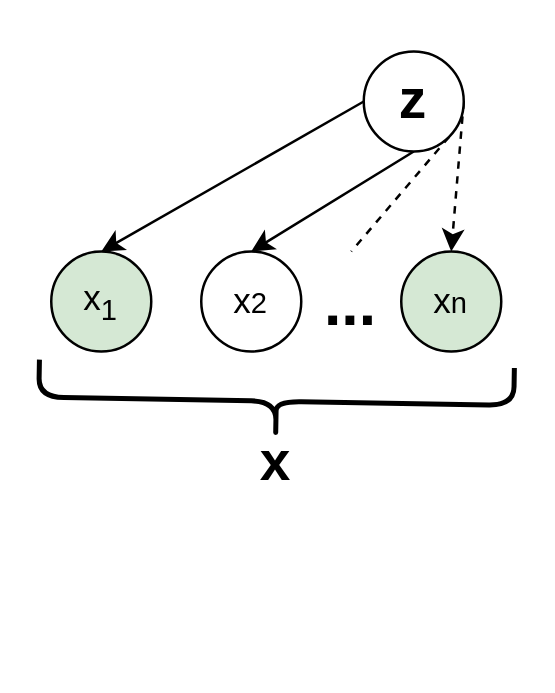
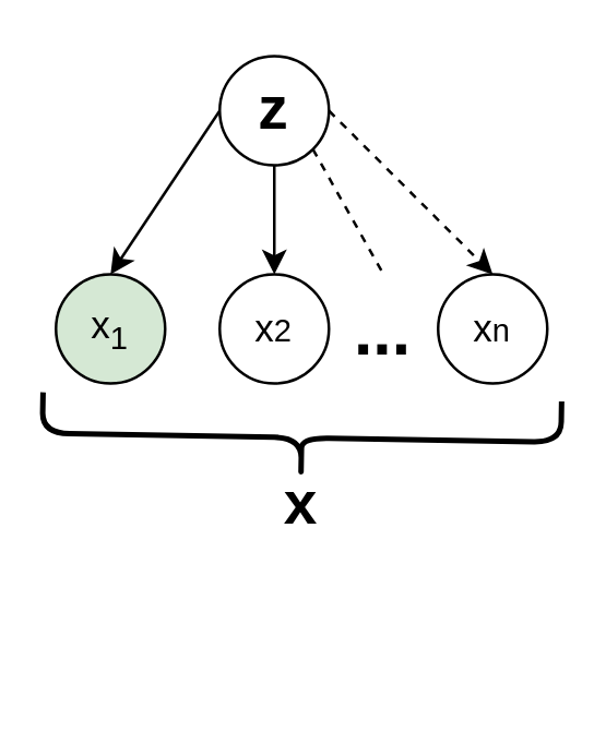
- <mxCell id="6" value="&lt;b&gt;&lt;font style=&quot;font-size: 22px&quot;&gt;z&lt;/font&gt;&lt;/b&gt;" style="ellipse;whiteSpace=wrap;html=1;aspect=fixed;" vertex="1" parent="1"><mxGeometry x="145" y="20" width="40" height="40" as="geometry" /></mxCell>
+ <mxCell id="6" value="&lt;b&gt;&lt;font style=&quot;font-size: 22px&quot;&gt;z&lt;/font&gt;&lt;/b&gt;" style="ellipse;whiteSpace=wrap;html=1;aspect=fixed;" vertex="1" parent="1"><mxGeometry x="80" y="20" width="40" height="40" as="geometry" /></mxCell>
- <mxCell id="9" value="&lt;span style=&quot;font-size: 14px&quot;&gt;x&lt;/span&gt;&lt;span style=&quot;font-size: 11.667px&quot;&gt;n&lt;/span&gt;" style="ellipse;whiteSpace=wrap;html=1;aspect=fixed;fillColor=#d5e8d4;" vertex="1" parent="1"><mxGeometry x="160" y="100" width="40" height="40" as="geometry" /></mxCell>
+ <mxCell id="9" value="&lt;span style=&quot;font-size: 14px&quot;&gt;x&lt;/span&gt;&lt;span style=&quot;font-size: 11.667px&quot;&gt;n&lt;/span&gt;" style="ellipse;whiteSpace=wrap;html=1;aspect=fixed;" vertex="1" parent="1"><mxGeometry x="160" y="100" width="40" height="40" as="geometry" /></mxCell>
